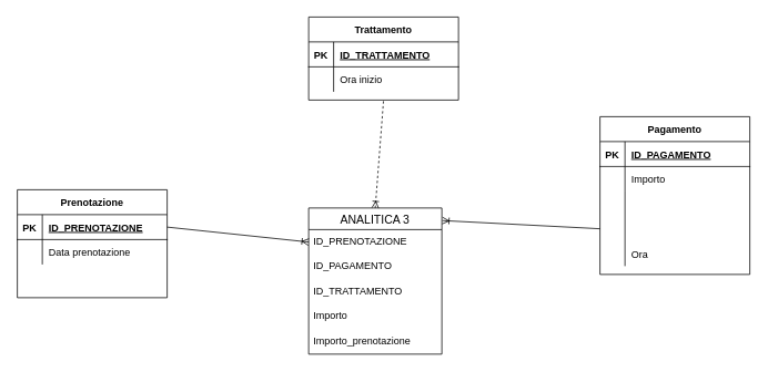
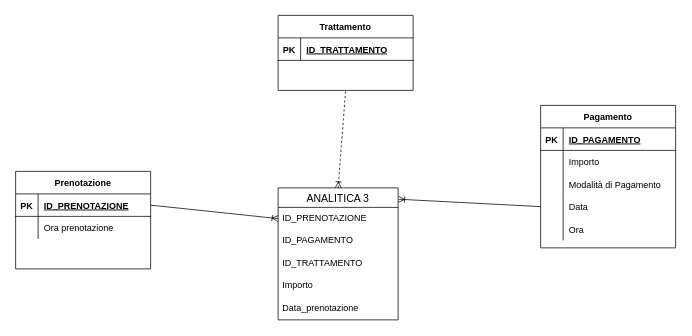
- <mxCell id="14" value="Ora inizio " style="shape=partialRectangle;connectable=0;fillColor=none;top=0;left=0;bottom=0;right=0;align=left;spacingLeft=6;overflow=hidden;" parent="12" vertex="1"><mxGeometry x="30" width="150" height="30" as="geometry" /></mxCell>
+ <mxCell id="24" value="Modalità di Pagamento" style="shape=partialRectangle;connectable=0;fillColor=none;top=0;left=0;bottom=0;right=0;align=left;spacingLeft=6;overflow=hidden;" parent="22" vertex="1"><mxGeometry x="30" width="150" height="30" as="geometry" /></mxCell>
+ <mxCell id="27" value="Data" style="shape=partialRectangle;connectable=0;fillColor=none;top=0;left=0;bottom=0;right=0;align=left;spacingLeft=6;overflow=hidden;" parent="25" vertex="1"><mxGeometry x="30" width="150" height="30" as="geometry" /></mxCell>
- <mxCell id="37" value="Data prenotazione" style="shape=partialRectangle;connectable=0;fillColor=none;top=0;left=0;bottom=0;right=0;align=left;spacingLeft=6;overflow=hidden;" parent="35" vertex="1"><mxGeometry x="30" width="150" height="30" as="geometry" /></mxCell>
+ <mxCell id="37" value="Ora prenotazione" style="shape=partialRectangle;connectable=0;fillColor=none;top=0;left=0;bottom=0;right=0;align=left;spacingLeft=6;overflow=hidden;" parent="35" vertex="1"><mxGeometry x="30" width="150" height="30" as="geometry" /></mxCell>
- <mxCell id="7" value="Importo_prenotazione" style="text;strokeColor=none;fillColor=none;spacingLeft=4;spacingRight=4;overflow=hidden;rotatable=0;points=[[0,0.5],[1,0.5]];portConstraint=eastwest;fontSize=12;" parent="2" vertex="1"><mxGeometry y="146" width="160" height="30" as="geometry" /></mxCell>
+ <mxCell id="7" value="Data_prenotazione" style="text;strokeColor=none;fillColor=none;spacingLeft=4;spacingRight=4;overflow=hidden;rotatable=0;points=[[0,0.5],[1,0.5]];portConstraint=eastwest;fontSize=12;" parent="2" vertex="1"><mxGeometry y="146" width="160" height="30" as="geometry" /></mxCell>
